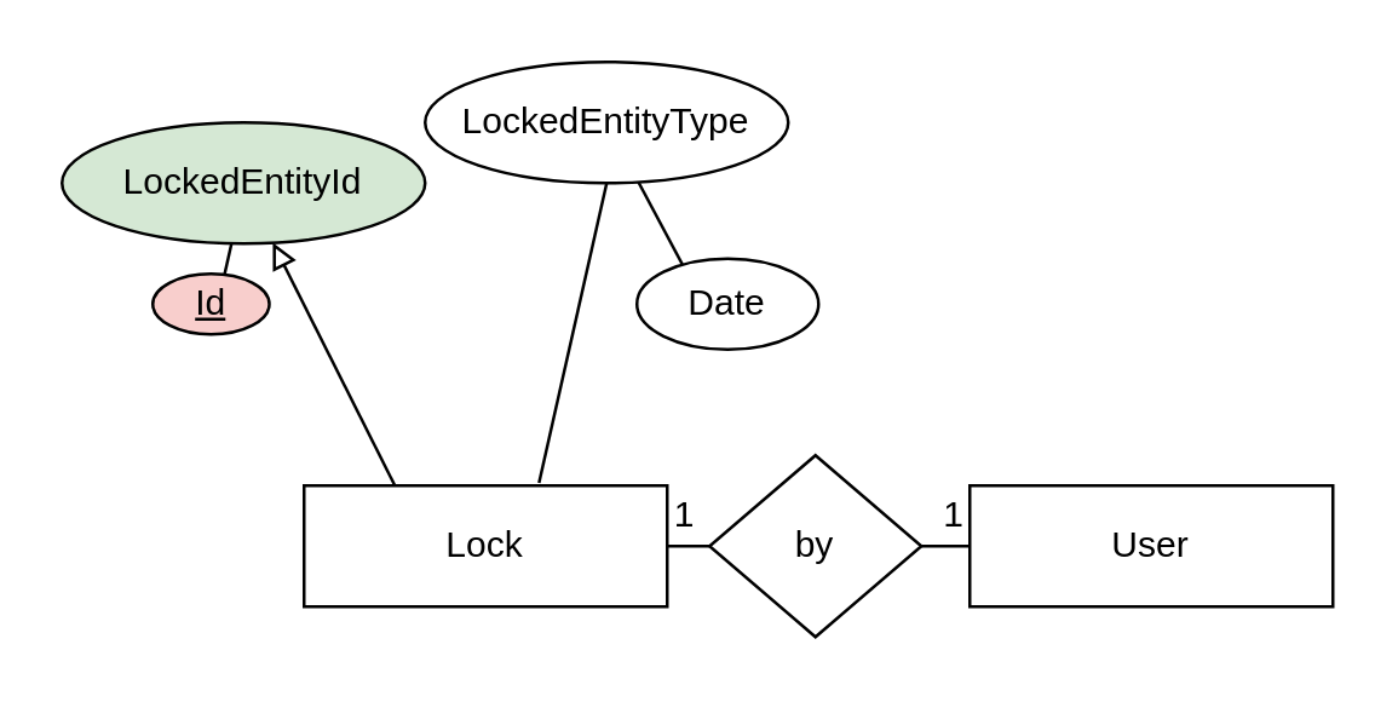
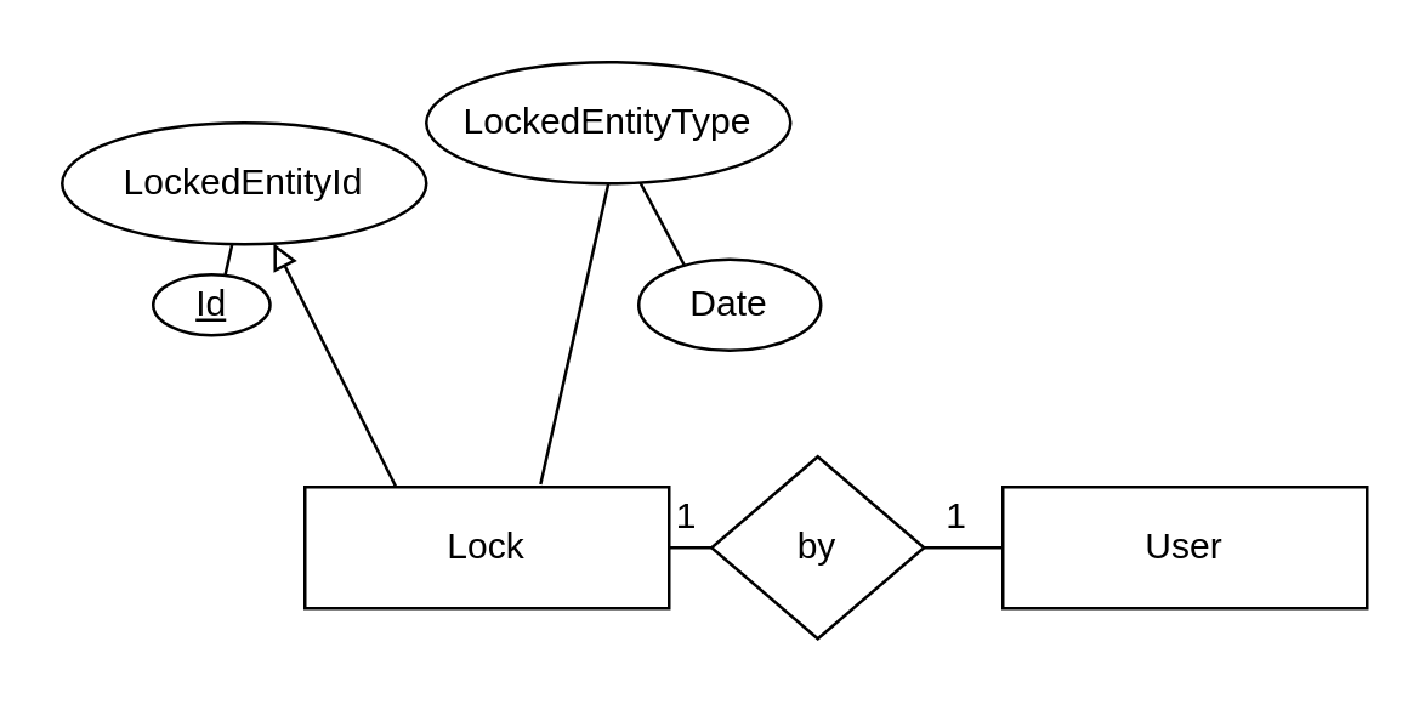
- <mxCell id="10" value="LockedEntityId" style="ellipse;whiteSpace=wrap;html=1;fillColor=#d5e8d4;" vertex="1" parent="1"><mxGeometry x="20" y="40" width="120" height="40" as="geometry" /></mxCell>
+ <mxCell id="10" value="LockedEntityId" style="ellipse;whiteSpace=wrap;html=1;" vertex="1" parent="1"><mxGeometry x="20" y="40" width="120" height="40" as="geometry" /></mxCell>
- <mxCell id="9" value="&lt;u&gt;Id&lt;/u&gt;" style="ellipse;whiteSpace=wrap;html=1;fillColor=#f8cecc;" vertex="1" parent="1"><mxGeometry x="50" y="90" width="38.5" height="20" as="geometry" /></mxCell>
+ <mxCell id="9" value="&lt;u&gt;Id&lt;/u&gt;" style="ellipse;whiteSpace=wrap;html=1;" vertex="1" parent="1"><mxGeometry x="50" y="90" width="38.5" height="20" as="geometry" /></mxCell>
- <mxCell id="5" value="User" style="rounded=0;whiteSpace=wrap;html=1;" vertex="1" parent="1"><mxGeometry x="320" y="160" width="120" height="40" as="geometry" /></mxCell>
+ <mxCell id="5" value="User" style="rounded=0;whiteSpace=wrap;html=1;" vertex="1" parent="1"><mxGeometry x="330" y="160" width="120" height="40" as="geometry" /></mxCell>
